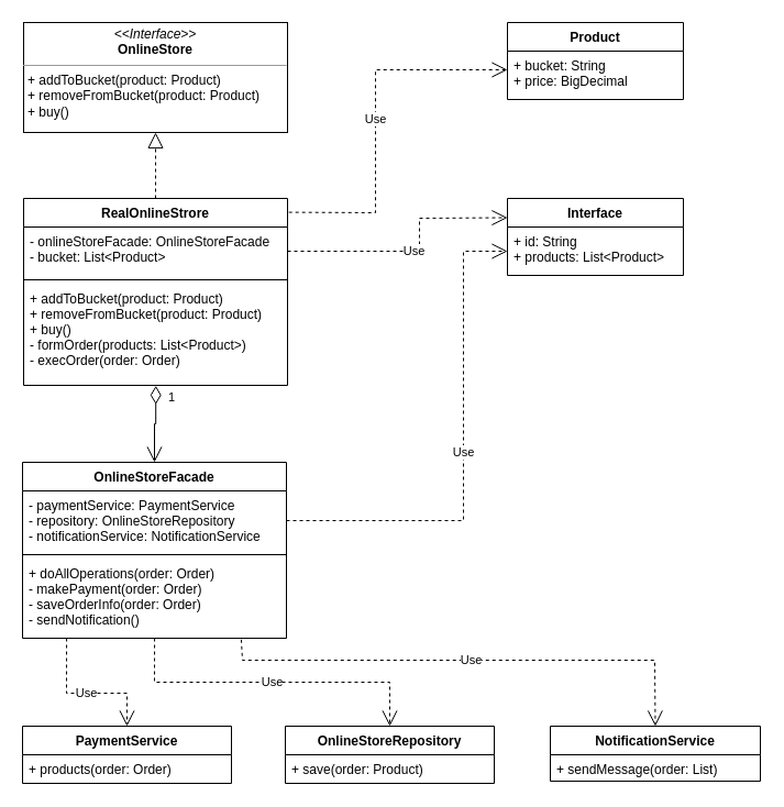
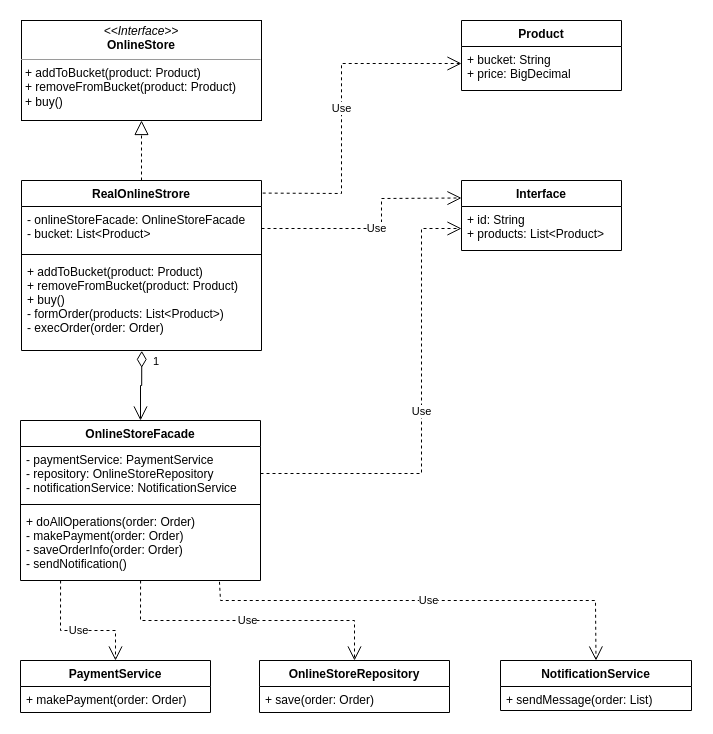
- <mxCell id="21" value="+ products(order: Order)" style="text;strokeColor=none;fillColor=none;align=left;verticalAlign=top;spacingLeft=4;spacingRight=4;overflow=hidden;rotatable=0;points=[[0,0.5],[1,0.5]];portConstraint=eastwest;" parent="20" vertex="1"><mxGeometry y="26" width="190" height="26" as="geometry" /></mxCell>
+ <mxCell id="21" value="+ makePayment(order: Order)" style="text;strokeColor=none;fillColor=none;align=left;verticalAlign=top;spacingLeft=4;spacingRight=4;overflow=hidden;rotatable=0;points=[[0,0.5],[1,0.5]];portConstraint=eastwest;" parent="20" vertex="1"><mxGeometry y="26" width="190" height="26" as="geometry" /></mxCell>
- <mxCell id="23" value="+ save(order: Product)" style="text;strokeColor=none;fillColor=none;align=left;verticalAlign=top;spacingLeft=4;spacingRight=4;overflow=hidden;rotatable=0;points=[[0,0.5],[1,0.5]];portConstraint=eastwest;" parent="22" vertex="1"><mxGeometry y="26" width="190" height="26" as="geometry" /></mxCell>
+ <mxCell id="23" value="+ save(order: Order)" style="text;strokeColor=none;fillColor=none;align=left;verticalAlign=top;spacingLeft=4;spacingRight=4;overflow=hidden;rotatable=0;points=[[0,0.5],[1,0.5]];portConstraint=eastwest;" parent="22" vertex="1"><mxGeometry y="26" width="190" height="26" as="geometry" /></mxCell>
